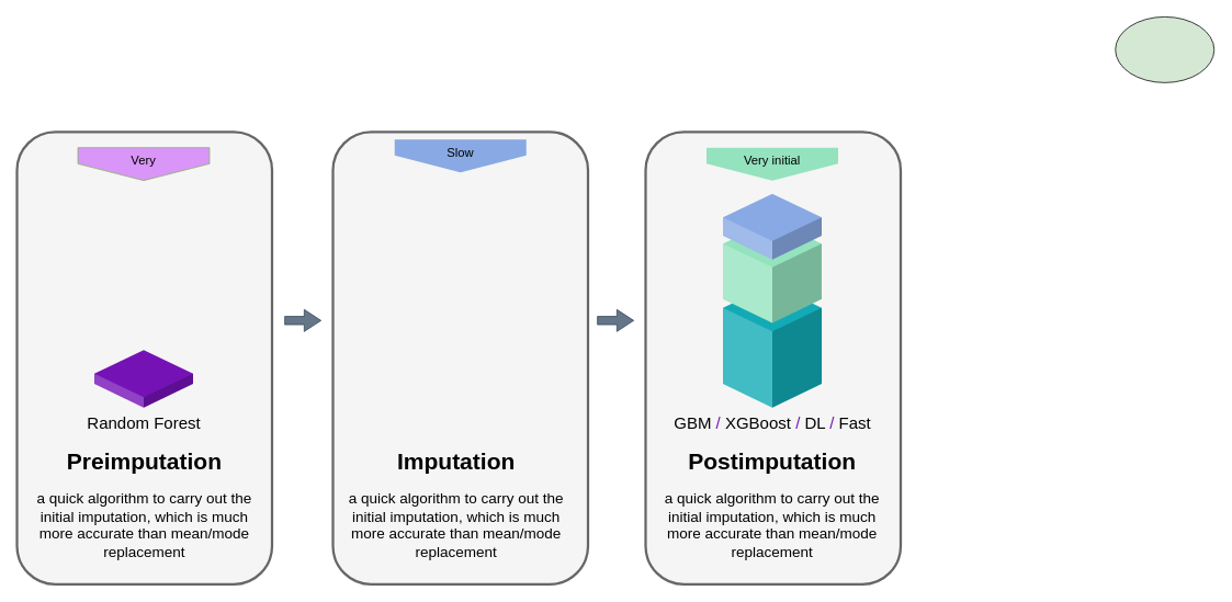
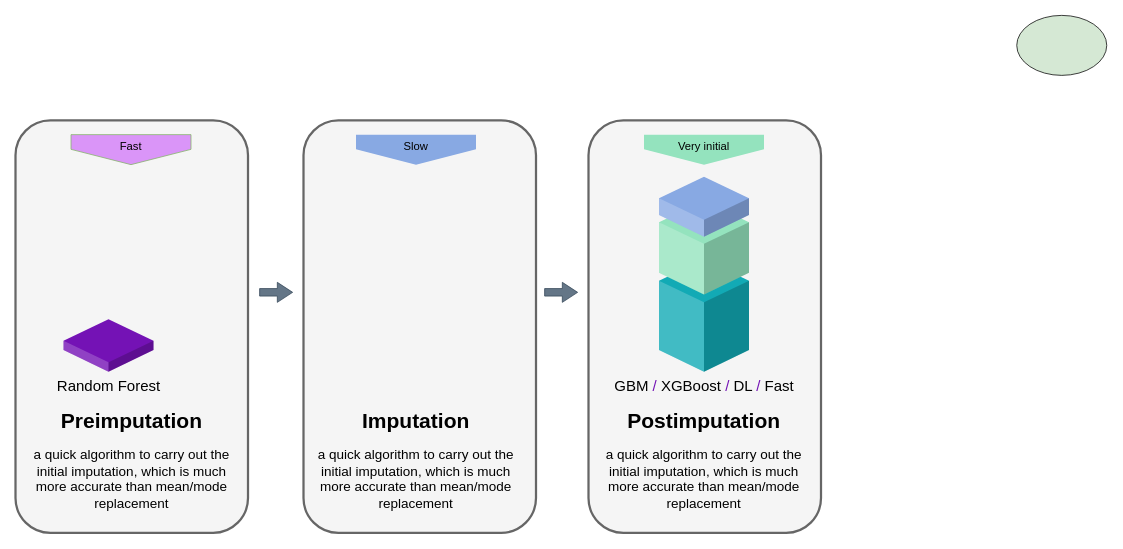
- <mxCell id="12" value="Slow" style="shape=offPageConnector;whiteSpace=wrap;html=1;fillColor=#88A9E3;fontSize=15;fontColor=#000000;size=0.509;verticalAlign=top;strokeColor=none;gradientColor=none;gradientDirection=west;" vertex="1" parent="1"><mxGeometry x="479" y="169" width="160" height="40" as="geometry" /></mxCell>
+ <mxCell id="12" value="Slow" style="shape=offPageConnector;whiteSpace=wrap;html=1;fillColor=#88A9E3;fontSize=15;fontColor=#000000;size=0.509;verticalAlign=top;strokeColor=none;gradientColor=none;gradientDirection=west;" vertex="1" parent="1"><mxGeometry x="474" y="179" width="160" height="40" as="geometry" /></mxCell>
- <mxCell id="5" value="Very" style="shape=offPageConnector;whiteSpace=wrap;html=1;fillColor=#DA95F8;fontSize=15;size=0.509;verticalAlign=top;strokeColor=#82b366;shadow=0;rounded=0;gradientColor=none;gradientDirection=west;" vertex="1" parent="1"><mxGeometry x="94" y="179" width="160" height="40" as="geometry" /></mxCell>
+ <mxCell id="5" value="Fast" style="shape=offPageConnector;whiteSpace=wrap;html=1;fillColor=#DA95F8;fontSize=15;size=0.509;verticalAlign=top;strokeColor=#82b366;shadow=0;rounded=0;gradientColor=none;gradientDirection=west;" vertex="1" parent="1"><mxGeometry x="94" y="179" width="160" height="40" as="geometry" /></mxCell>
- <mxCell id="3" value="Random Forest" style="verticalLabelPosition=bottom;verticalAlign=top;html=1;shape=mxgraph.infographic.shadedCube;isoAngle=15;fillColor=#7412B5;strokeColor=none;fontFamily=Helvetica;fontSize=20;align=center;strokeWidth=2;" parent="1" vertex="1"><mxGeometry x="114" y="425" width="120" height="70" as="geometry" /></mxCell>
+ <mxCell id="3" value="Random Forest" style="verticalLabelPosition=bottom;verticalAlign=top;html=1;shape=mxgraph.infographic.shadedCube;isoAngle=15;fillColor=#7412B5;strokeColor=none;fontFamily=Helvetica;fontSize=20;align=center;strokeWidth=2;" parent="1" vertex="1"><mxGeometry x="84" y="425" width="120" height="70" as="geometry" /></mxCell>
